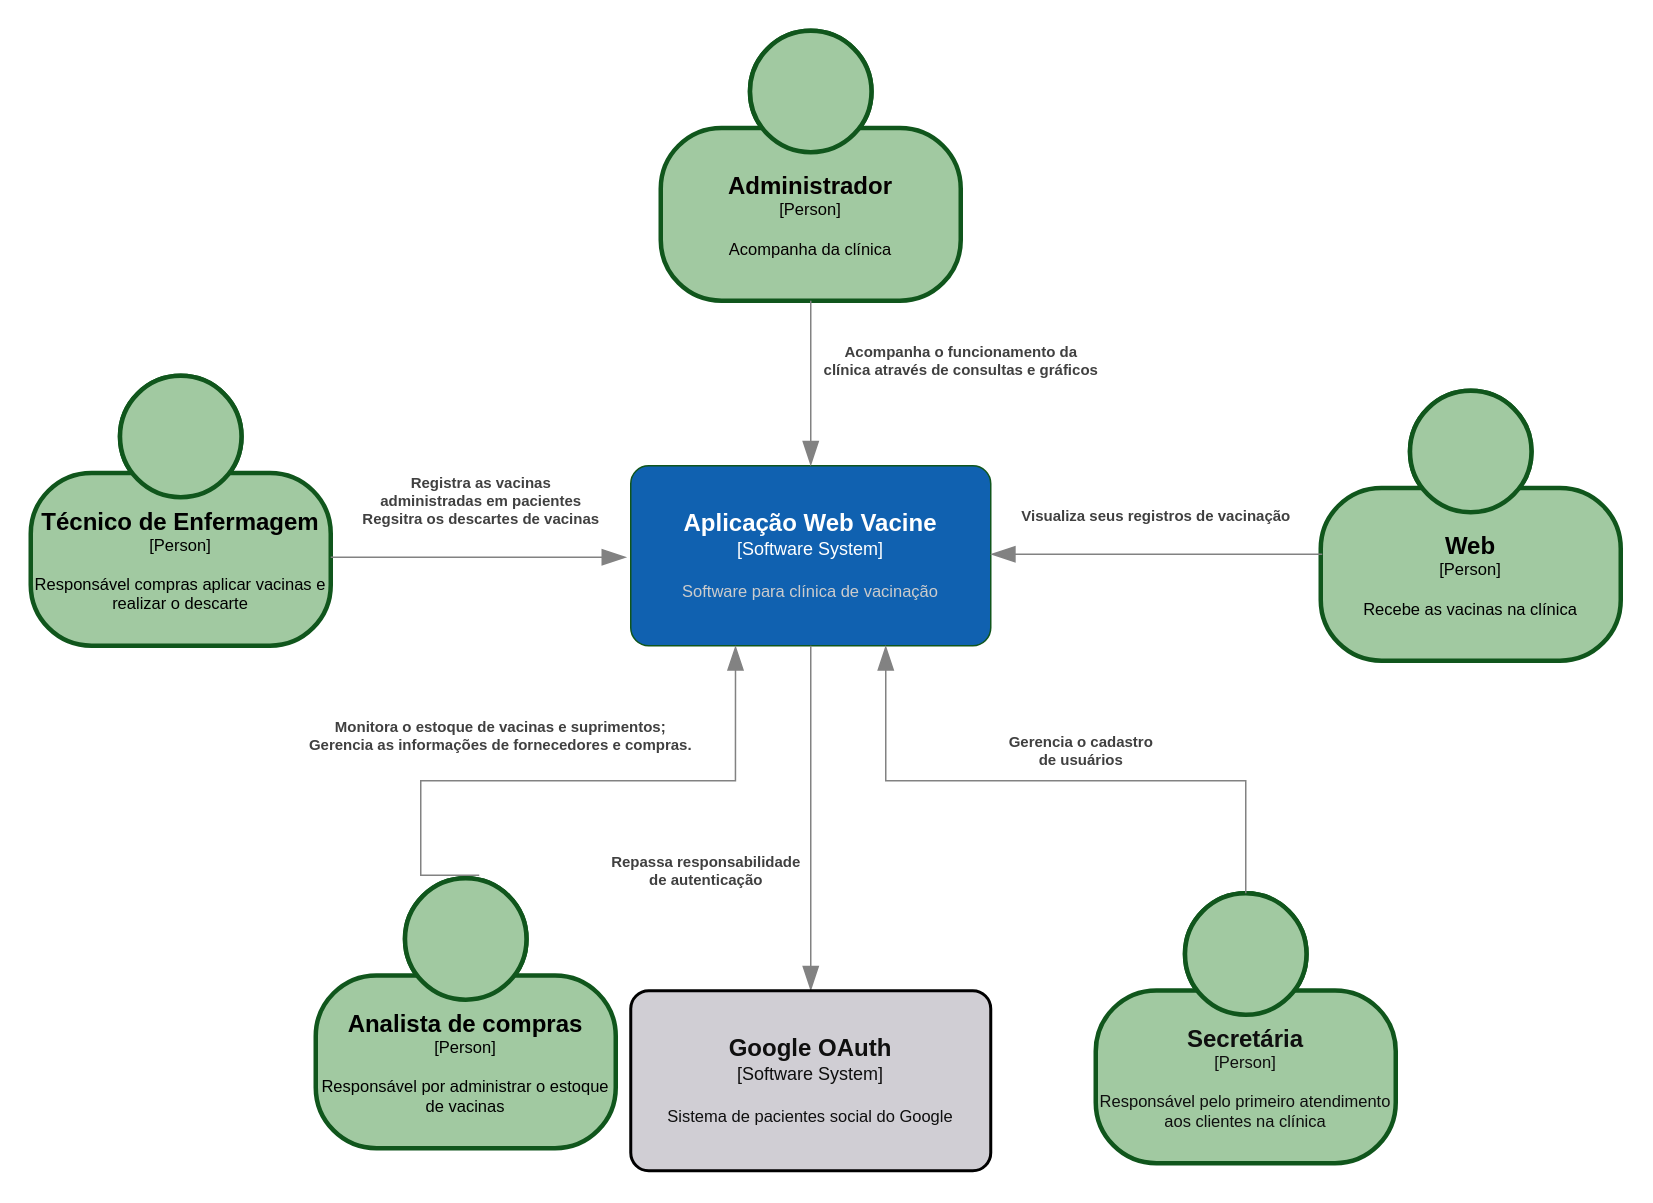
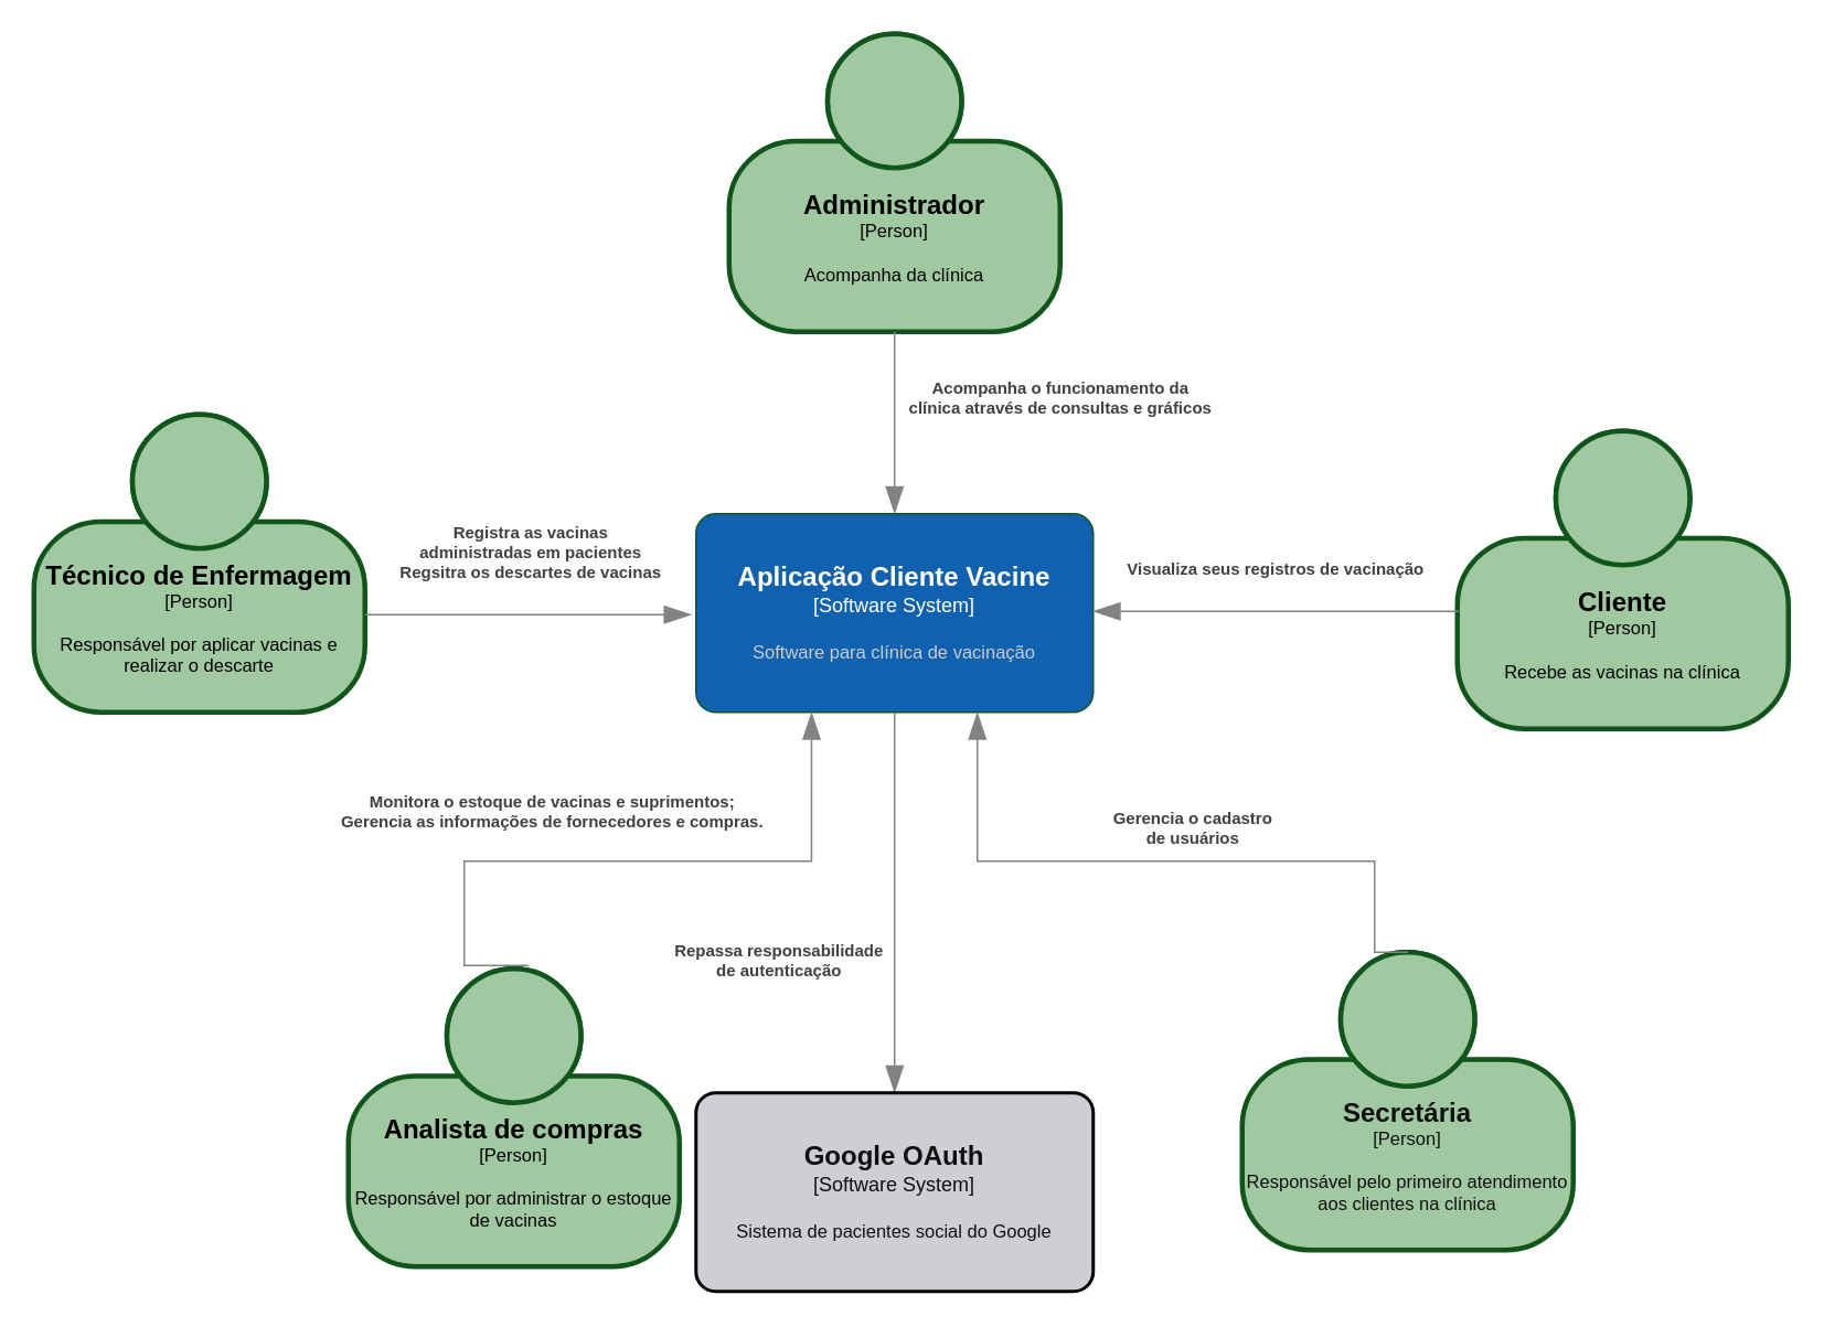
- <mxCell id="3" value="&lt;font style=&quot;font-size: 16px&quot;&gt;&lt;b&gt;Aplicação Web Vacine&lt;/b&gt;&lt;/font&gt;&lt;div&gt;[Software System]&lt;/div&gt;&lt;br&gt;&lt;div&gt;&lt;font style=&quot;font-size: 11px&quot;&gt;&lt;font color=&quot;#cccccc&quot;&gt;Software para clínica de vacinação&lt;/font&gt;&lt;/div&gt;" style="rounded=1;whiteSpace=wrap;html=1;labelBackgroundColor=none;fillColor=#1061B0;fontColor=#ffffff;align=center;arcSize=10;strokeColor=#10561C;metaEdit=1;resizable=0;points=[[0.25,0,0],[0.5,0,0],[0.75,0,0],[1,0.25,0],[1,0.5,0],[1,0.75,0],[0.75,1,0],[0.5,1,0],[0.25,1,0],[0,0.75,0],[0,0.5,0],[0,0.25,0]];" parent="1" vertex="1"><mxGeometry x="420" y="310" width="240" height="120" as="geometry" /></mxCell>
+ <mxCell id="3" value="&lt;font style=&quot;font-size: 16px&quot;&gt;&lt;b&gt;Aplicação Cliente Vacine&lt;/b&gt;&lt;/font&gt;&lt;div&gt;[Software System]&lt;/div&gt;&lt;br&gt;&lt;div&gt;&lt;font style=&quot;font-size: 11px&quot;&gt;&lt;font color=&quot;#cccccc&quot;&gt;Software para clínica de vacinação&lt;/font&gt;&lt;/div&gt;" style="rounded=1;whiteSpace=wrap;html=1;labelBackgroundColor=none;fillColor=#1061B0;fontColor=#ffffff;align=center;arcSize=10;strokeColor=#10561C;metaEdit=1;resizable=0;points=[[0.25,0,0],[0.5,0,0],[0.75,0,0],[1,0.25,0],[1,0.5,0],[1,0.75,0],[0.75,1,0],[0.5,1,0],[0.25,1,0],[0,0.75,0],[0,0.5,0],[0,0.25,0]];" parent="1" vertex="1"><mxGeometry x="420" y="310" width="240" height="120" as="geometry" /></mxCell>
- <mxCell id="6" value="&lt;font style=&quot;font-size: 16px&quot;&gt;&lt;b&gt;Técnico de Enfermagem&lt;/b&gt;&lt;/font&gt;&lt;div&gt;[Person]&lt;/div&gt;&lt;br&gt;&lt;div&gt;&lt;font style=&quot;font-size: 11px&quot;&gt;&lt;font&gt;Responsável compras aplicar vacinas e realizar o descarte&lt;/font&gt;&lt;/font&gt;&lt;/div&gt;" style="html=1;fontSize=11;dashed=0;whiteSpace=wrap;fillColor=#A1C9A1;strokeColor=#10561c;fontColor=#000000;shape=mxgraph.c4.person2;align=center;metaEdit=1;points=[[0.5,0,0],[1,0.5,0],[1,0.75,0],[0.75,1,0],[0.5,1,0],[0.25,1,0],[0,0.75,0],[0,0.5,0]];resizable=0;strokeWidth=3;" parent="1" vertex="1"><mxGeometry x="20" y="250" width="200" height="180" as="geometry" /></mxCell>
+ <mxCell id="6" value="&lt;font style=&quot;font-size: 16px&quot;&gt;&lt;b&gt;Técnico de Enfermagem&lt;/b&gt;&lt;/font&gt;&lt;div&gt;[Person]&lt;/div&gt;&lt;br&gt;&lt;div&gt;&lt;font style=&quot;font-size: 11px&quot;&gt;&lt;font&gt;Responsável por aplicar vacinas e realizar o descarte&lt;/font&gt;&lt;/font&gt;&lt;/div&gt;" style="html=1;fontSize=11;dashed=0;whiteSpace=wrap;fillColor=#A1C9A1;strokeColor=#10561c;fontColor=#000000;shape=mxgraph.c4.person2;align=center;metaEdit=1;points=[[0.5,0,0],[1,0.5,0],[1,0.75,0],[0.75,1,0],[0.5,1,0],[0.25,1,0],[0,0.75,0],[0,0.5,0]];resizable=0;strokeWidth=3;" parent="1" vertex="1"><mxGeometry x="20" y="250" width="200" height="180" as="geometry" /></mxCell>
- <mxCell id="4" value="&lt;font style=&quot;font-size: 16px&quot;&gt;&lt;b&gt;Web&lt;/b&gt;&lt;/font&gt;&lt;div&gt;[Person]&lt;/div&gt;&lt;br&gt;&lt;div&gt;&lt;font style=&quot;font-size: 11px&quot;&gt;&lt;font&gt;Recebe as vacinas na clínica&lt;/font&gt;&lt;/font&gt;&lt;/div&gt;" style="html=1;fontSize=11;dashed=0;whiteSpace=wrap;fillColor=#A1C9A1;strokeColor=#10561C;fontColor=#000000;shape=mxgraph.c4.person2;align=center;metaEdit=1;points=[[0.5,0,0],[1,0.5,0],[1,0.75,0],[0.75,1,0],[0.5,1,0],[0.25,1,0],[0,0.75,0],[0,0.5,0]];resizable=0;strokeWidth=3;" parent="1" vertex="1"><mxGeometry x="880" y="260" width="200" height="180" as="geometry" /></mxCell>
+ <mxCell id="4" value="&lt;font style=&quot;font-size: 16px&quot;&gt;&lt;b&gt;Cliente&lt;/b&gt;&lt;/font&gt;&lt;div&gt;[Person]&lt;/div&gt;&lt;br&gt;&lt;div&gt;&lt;font style=&quot;font-size: 11px&quot;&gt;&lt;font&gt;Recebe as vacinas na clínica&lt;/font&gt;&lt;/font&gt;&lt;/div&gt;" style="html=1;fontSize=11;dashed=0;whiteSpace=wrap;fillColor=#A1C9A1;strokeColor=#10561C;fontColor=#000000;shape=mxgraph.c4.person2;align=center;metaEdit=1;points=[[0.5,0,0],[1,0.5,0],[1,0.75,0],[0.75,1,0],[0.5,1,0],[0.25,1,0],[0,0.75,0],[0,0.5,0]];resizable=0;strokeWidth=3;" parent="1" vertex="1"><mxGeometry x="880" y="260" width="200" height="180" as="geometry" /></mxCell>
- <mxCell id="10" value="&lt;font style=&quot;font-size: 16px&quot;&gt;&lt;b&gt;Secretária&lt;/b&gt;&lt;/font&gt;&lt;div&gt;[Person]&lt;/div&gt;&lt;br&gt;&lt;div&gt;&lt;font style=&quot;font-size: 11px&quot;&gt;&lt;font&gt;Responsável pelo primeiro atendimento aos clientes na clínica&lt;/font&gt;&lt;/font&gt;&lt;/div&gt;" style="html=1;fontSize=11;dashed=0;whiteSpace=wrap;fillColor=#A1C9A1;strokeColor=#10561C;fontColor=#0F0F0F;shape=mxgraph.c4.person2;align=center;metaEdit=1;points=[[0.5,0,0],[1,0.5,0],[1,0.75,0],[0.75,1,0],[0.5,1,0],[0.25,1,0],[0,0.75,0],[0,0.5,0]];resizable=0;strokeWidth=3;" parent="1" vertex="1"><mxGeometry x="730" y="595" width="200" height="180" as="geometry" /></mxCell>
+ <mxCell id="10" value="&lt;font style=&quot;font-size: 16px&quot;&gt;&lt;b&gt;Secretária&lt;/b&gt;&lt;/font&gt;&lt;div&gt;[Person]&lt;/div&gt;&lt;br&gt;&lt;div&gt;&lt;font style=&quot;font-size: 11px&quot;&gt;&lt;font&gt;Responsável pelo primeiro atendimento aos clientes na clínica&lt;/font&gt;&lt;/font&gt;&lt;/div&gt;" style="html=1;fontSize=11;dashed=0;whiteSpace=wrap;fillColor=#A1C9A1;strokeColor=#10561C;fontColor=#0F0F0F;shape=mxgraph.c4.person2;align=center;metaEdit=1;points=[[0.5,0,0],[1,0.5,0],[1,0.75,0],[0.75,1,0],[0.5,1,0],[0.25,1,0],[0,0.75,0],[0,0.5,0]];resizable=0;strokeWidth=3;" parent="1" vertex="1"><mxGeometry x="750" y="575" width="200" height="180" as="geometry" /></mxCell>
